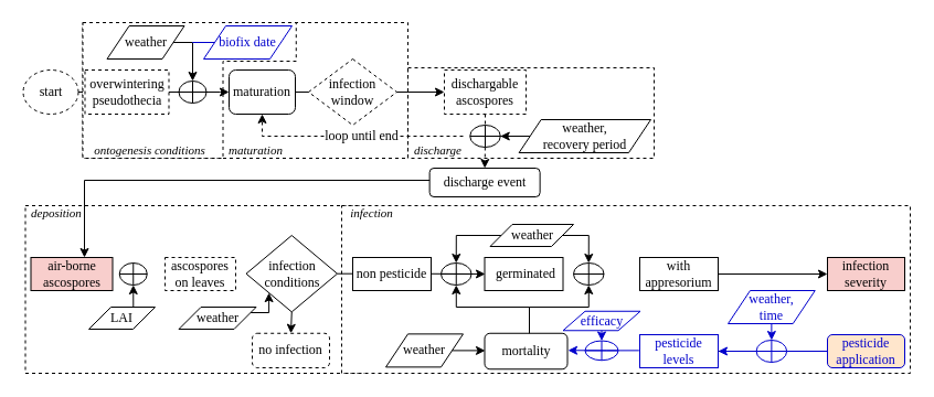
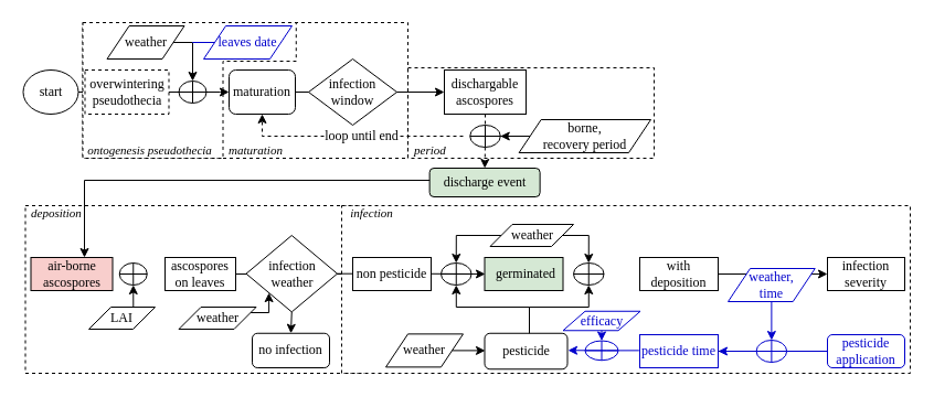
- <mxCell id="34" value="&lt;p&gt;&lt;font style=&quot;color: rgb(0, 0, 204);&quot; face=&quot;Times New Roman&quot;&gt;biofix date&lt;/font&gt;&lt;/p&gt;" style="shape=parallelogram;perimeter=parallelogramPerimeter;whiteSpace=wrap;html=1;fixedSize=1;strokeColor=light-dark(#0000CC,#EDEDED);" parent="1" vertex="1"><mxGeometry x="184" y="23" width="80" height="30" as="geometry" /></mxCell>
+ <mxCell id="34" value="&lt;p&gt;&lt;font style=&quot;color: rgb(0, 0, 204);&quot; face=&quot;Times New Roman&quot;&gt;leaves date&lt;/font&gt;&lt;/p&gt;" style="shape=parallelogram;perimeter=parallelogramPerimeter;whiteSpace=wrap;html=1;fixedSize=1;strokeColor=light-dark(#0000CC,#EDEDED);" parent="1" vertex="1"><mxGeometry x="184" y="23" width="80" height="30" as="geometry" /></mxCell>
- <mxCell id="31" value="&lt;font face=&quot;Times New Roman&quot;&gt;start&lt;/font&gt;" style="ellipse;whiteSpace=wrap;html=1;dashed=1;" parent="1" vertex="1"><mxGeometry x="20.5" y="63" width="50" height="40" as="geometry" /></mxCell>
+ <mxCell id="31" value="&lt;font face=&quot;Times New Roman&quot;&gt;start&lt;/font&gt;" style="ellipse;whiteSpace=wrap;html=1;" parent="1" vertex="1"><mxGeometry x="20.5" y="63" width="50" height="40" as="geometry" /></mxCell>
- <mxCell id="21" value="&lt;font face=&quot;Times New Roman&quot;&gt;infection window&lt;/font&gt;" style="rhombus;whiteSpace=wrap;html=1;dashed=1;" parent="1" vertex="1"><mxGeometry x="279" y="53" width="80" height="60" as="geometry" /></mxCell>
+ <mxCell id="21" value="&lt;font face=&quot;Times New Roman&quot;&gt;infection window&lt;/font&gt;" style="rhombus;whiteSpace=wrap;html=1;" parent="1" vertex="1"><mxGeometry x="279" y="53" width="80" height="60" as="geometry" /></mxCell>
- <mxCell id="24" value="&lt;font face=&quot;Times New Roman&quot;&gt;dischargable ascospores&lt;/font&gt;" style="rounded=0;whiteSpace=wrap;html=1;fontSize=12;glass=0;strokeWidth=1;shadow=0;dashed=1;" parent="1" vertex="1"><mxGeometry x="402" y="63" width="74" height="40" as="geometry" /></mxCell>
+ <mxCell id="24" value="&lt;font face=&quot;Times New Roman&quot;&gt;dischargable ascospores&lt;/font&gt;" style="rounded=0;whiteSpace=wrap;html=1;fontSize=12;glass=0;strokeWidth=1;shadow=0;" parent="1" vertex="1"><mxGeometry x="402" y="63" width="74" height="40" as="geometry" /></mxCell>
- <mxCell id="8" value="&lt;font face=&quot;Times New Roman&quot;&gt;weather,&lt;br&gt;&lt;span style=&quot;background-color: transparent; color: light-dark(rgb(0, 0, 0), rgb(255, 255, 255));&quot;&gt;recovery period&lt;/span&gt;&lt;/font&gt;" style="shape=parallelogram;perimeter=parallelogramPerimeter;whiteSpace=wrap;html=1;fixedSize=1;align=center;" parent="1" vertex="1"><mxGeometry x="469.63" y="108" width="119.37" height="30" as="geometry" /></mxCell>
+ <mxCell id="8" value="&lt;font face=&quot;Times New Roman&quot;&gt;borne,&lt;br&gt;&lt;span style=&quot;background-color: transparent; color: light-dark(rgb(0, 0, 0), rgb(255, 255, 255));&quot;&gt;recovery period&lt;/span&gt;&lt;/font&gt;" style="shape=parallelogram;perimeter=parallelogramPerimeter;whiteSpace=wrap;html=1;fixedSize=1;align=center;" parent="1" vertex="1"><mxGeometry x="469.63" y="108" width="119.37" height="30" as="geometry" /></mxCell>
- <mxCell id="41" value="&lt;font style=&quot;font-size: 11px;&quot; face=&quot;Times New Roman&quot;&gt;&lt;i&gt;ontogenesis conditions&lt;/i&gt;&lt;/font&gt;" style="text;html=1;align=center;verticalAlign=middle;resizable=0;points=[];autosize=1;strokeColor=none;fillColor=none;" parent="1" vertex="1"><mxGeometry x="64.5" y="121" width="140" height="30" as="geometry" /></mxCell>
+ <mxCell id="41" value="&lt;font style=&quot;font-size: 11px;&quot; face=&quot;Times New Roman&quot;&gt;&lt;i&gt;ontogenesis pseudothecia&lt;/i&gt;&lt;/font&gt;" style="text;html=1;align=center;verticalAlign=middle;resizable=0;points=[];autosize=1;strokeColor=none;fillColor=none;" parent="1" vertex="1"><mxGeometry x="64.5" y="121" width="140" height="30" as="geometry" /></mxCell>
- <mxCell id="73" value="&lt;font face=&quot;Times New Roman&quot;&gt;&lt;span style=&quot;font-size: 11px;&quot;&gt;&lt;i&gt;discharge&lt;/i&gt;&lt;/span&gt;&lt;/font&gt;" style="text;html=1;align=left;verticalAlign=middle;resizable=0;points=[];autosize=1;strokeColor=none;fillColor=none;" parent="1" vertex="1"><mxGeometry x="373" y="121" width="70" height="30" as="geometry" /></mxCell>
+ <mxCell id="73" value="&lt;font face=&quot;Times New Roman&quot;&gt;&lt;span style=&quot;font-size: 11px;&quot;&gt;&lt;i&gt;period&lt;/i&gt;&lt;/span&gt;&lt;/font&gt;" style="text;html=1;align=left;verticalAlign=middle;resizable=0;points=[];autosize=1;strokeColor=none;fillColor=none;" parent="1" vertex="1"><mxGeometry x="373" y="121" width="70" height="30" as="geometry" /></mxCell>
- <mxCell id="5" value="&lt;font face=&quot;Times New Roman&quot;&gt;discharge event&lt;/font&gt;" style="rounded=1;whiteSpace=wrap;html=1;fontSize=12;glass=0;strokeWidth=1;shadow=0;" parent="1" vertex="1"><mxGeometry x="388.63" y="152" width="100" height="26" as="geometry" /></mxCell>
+ <mxCell id="5" value="&lt;font face=&quot;Times New Roman&quot;&gt;discharge event&lt;/font&gt;" style="rounded=1;whiteSpace=wrap;html=1;fontSize=12;glass=0;strokeWidth=1;shadow=0;fillColor=#d5e8d4;" parent="1" vertex="1"><mxGeometry x="388.63" y="152" width="100" height="26" as="geometry" /></mxCell>
- <mxCell id="14" value="&lt;font face=&quot;Times New Roman&quot;&gt;ascospores on leaves&lt;/font&gt;" style="rounded=0;whiteSpace=wrap;html=1;fontSize=12;glass=0;strokeWidth=1;shadow=0;dashed=1;" parent="1" vertex="1"><mxGeometry x="149" y="233" width="64" height="30" as="geometry" /></mxCell>
+ <mxCell id="14" value="&lt;font face=&quot;Times New Roman&quot;&gt;ascospores on leaves&lt;/font&gt;" style="rounded=0;whiteSpace=wrap;html=1;fontSize=12;glass=0;strokeWidth=1;shadow=0;" parent="1" vertex="1"><mxGeometry x="149" y="233" width="64" height="30" as="geometry" /></mxCell>
+ <mxCell id="13" value="" style="edgeStyle=orthogonalEdgeStyle;rounded=0;orthogonalLoop=1;jettySize=auto;html=1;" parent="1" source="14" target="71" edge="1"><mxGeometry relative="1" as="geometry" /></mxCell>
- <mxCell id="25" value="&lt;div&gt;&lt;font face=&quot;Times New Roman&quot;&gt;infection conditions&lt;/font&gt;&lt;/div&gt;" style="rhombus;whiteSpace=wrap;html=1;" parent="1" vertex="1"><mxGeometry x="222.5" y="213" width="82.5" height="69.38" as="geometry" /></mxCell>
+ <mxCell id="25" value="&lt;div&gt;&lt;font face=&quot;Times New Roman&quot;&gt;infection weather&lt;/font&gt;&lt;/div&gt;" style="rhombus;whiteSpace=wrap;html=1;" parent="1" vertex="1"><mxGeometry x="222.5" y="213" width="82.5" height="69.38" as="geometry" /></mxCell>
- <mxCell id="59" value="&lt;font face=&quot;Times New Roman&quot;&gt;&amp;nbsp;germinated&lt;/font&gt;" style="whiteSpace=wrap;html=1;" parent="1" vertex="1"><mxGeometry x="438.5" y="233" width="71" height="30" as="geometry" /></mxCell>
+ <mxCell id="59" value="&lt;font face=&quot;Times New Roman&quot;&gt;&amp;nbsp;germinated&lt;/font&gt;" style="whiteSpace=wrap;html=1;fillColor=#d5e8d4;" parent="1" vertex="1"><mxGeometry x="438.5" y="233" width="71" height="30" as="geometry" /></mxCell>
- <mxCell id="53" value="&lt;font face=&quot;Times New Roman&quot;&gt;with appresorium&lt;/font&gt;" style="whiteSpace=wrap;html=1;strokeColor=#000000;" parent="1" vertex="1"><mxGeometry x="579" y="233" width="71" height="30" as="geometry" /></mxCell>
+ <mxCell id="53" value="&lt;font face=&quot;Times New Roman&quot;&gt;with deposition&lt;/font&gt;" style="whiteSpace=wrap;html=1;strokeColor=#000000;" parent="1" vertex="1"><mxGeometry x="579" y="233" width="71" height="30" as="geometry" /></mxCell>
- <mxCell id="47" value="&lt;font face=&quot;Times New Roman&quot;&gt;infection severity&lt;/font&gt;" style="rounded=0;whiteSpace=wrap;html=1;fontSize=12;glass=0;strokeWidth=1;shadow=0;strokeColor=#000000;fillColor=#f8cecc;" parent="1" vertex="1"><mxGeometry x="749" y="233" width="70" height="30" as="geometry" /></mxCell>
+ <mxCell id="47" value="&lt;font face=&quot;Times New Roman&quot;&gt;infection severity&lt;/font&gt;" style="rounded=0;whiteSpace=wrap;html=1;fontSize=12;glass=0;strokeWidth=1;shadow=0;strokeColor=#000000;" parent="1" vertex="1"><mxGeometry x="749" y="233" width="70" height="30" as="geometry" /></mxCell>
- <mxCell id="57" value="&lt;font face=&quot;Times New Roman&quot; style=&quot;&quot;&gt;weather,&lt;/font&gt;&lt;div&gt;&lt;font face=&quot;Times New Roman&quot; style=&quot;&quot;&gt;time&lt;/font&gt;&lt;/div&gt;" style="shape=parallelogram;perimeter=parallelogramPerimeter;whiteSpace=wrap;html=1;fixedSize=1;strokeColor=#0000CC;fontColor=#0000CC;" parent="1" vertex="1"><mxGeometry x="659" y="263" width="78.75" height="30" as="geometry" /></mxCell>
+ <mxCell id="57" value="&lt;font face=&quot;Times New Roman&quot; style=&quot;&quot;&gt;weather,&lt;/font&gt;&lt;div&gt;&lt;font face=&quot;Times New Roman&quot; style=&quot;&quot;&gt;time&lt;/font&gt;&lt;/div&gt;" style="shape=parallelogram;perimeter=parallelogramPerimeter;whiteSpace=wrap;html=1;fixedSize=1;strokeColor=#0000CC;fontColor=#0000CC;" parent="1" vertex="1"><mxGeometry x="659" y="243" width="78.75" height="30" as="geometry" /></mxCell>
- <mxCell id="20" value="&lt;font face=&quot;Times New Roman&quot;&gt;no infection&lt;/font&gt;" style="rounded=1;whiteSpace=wrap;html=1;fontSize=12;glass=0;strokeWidth=1;shadow=0;dashed=1;" parent="1" vertex="1"><mxGeometry x="228" y="301.75" width="70" height="31.25" as="geometry" /></mxCell>
+ <mxCell id="20" value="&lt;font face=&quot;Times New Roman&quot;&gt;no infection&lt;/font&gt;" style="rounded=1;whiteSpace=wrap;html=1;fontSize=12;glass=0;strokeWidth=1;shadow=0;" parent="1" vertex="1"><mxGeometry x="228" y="301.75" width="70" height="31.25" as="geometry" /></mxCell>
- <mxCell id="50" value="&lt;font face=&quot;Times New Roman&quot;&gt;mortality&lt;/font&gt;" style="rounded=1;whiteSpace=wrap;html=1;fontSize=12;glass=0;strokeWidth=1;shadow=0;" parent="1" vertex="1"><mxGeometry x="438.5" y="301.75" width="75" height="32.5" as="geometry" /></mxCell>
+ <mxCell id="50" value="&lt;font face=&quot;Times New Roman&quot;&gt;pesticide&lt;/font&gt;" style="rounded=1;whiteSpace=wrap;html=1;fontSize=12;glass=0;strokeWidth=1;shadow=0;" parent="1" vertex="1"><mxGeometry x="438.5" y="301.75" width="75" height="32.5" as="geometry" /></mxCell>
- <mxCell id="58" value="&lt;font style=&quot;color: rgb(0, 0, 204);&quot; face=&quot;Times New Roman&quot;&gt;pesticide levels&lt;/font&gt;" style="whiteSpace=wrap;html=1;strokeColor=#0000CC;" parent="1" vertex="1"><mxGeometry x="579" y="303" width="71" height="30" as="geometry" /></mxCell>
+ <mxCell id="58" value="&lt;font style=&quot;color: rgb(0, 0, 204);&quot; face=&quot;Times New Roman&quot;&gt;pesticide time&lt;/font&gt;" style="whiteSpace=wrap;html=1;strokeColor=#0000CC;" parent="1" vertex="1"><mxGeometry x="579" y="303" width="71" height="30" as="geometry" /></mxCell>
- <mxCell id="54" value="&lt;font style=&quot;color: rgb(0, 0, 204);&quot; face=&quot;Times New Roman&quot;&gt;pesticide application&lt;/font&gt;" style="rounded=1;whiteSpace=wrap;html=1;fontSize=12;glass=0;strokeWidth=1;shadow=0;strokeColor=#0000CC;fillColor=#ffe6cc;" parent="1" vertex="1"><mxGeometry x="749" y="303" width="70" height="30" as="geometry" /></mxCell>
+ <mxCell id="54" value="&lt;font style=&quot;color: rgb(0, 0, 204);&quot; face=&quot;Times New Roman&quot;&gt;pesticide application&lt;/font&gt;" style="rounded=1;whiteSpace=wrap;html=1;fontSize=12;glass=0;strokeWidth=1;shadow=0;strokeColor=#0000CC;" parent="1" vertex="1"><mxGeometry x="749" y="303" width="70" height="30" as="geometry" /></mxCell>
